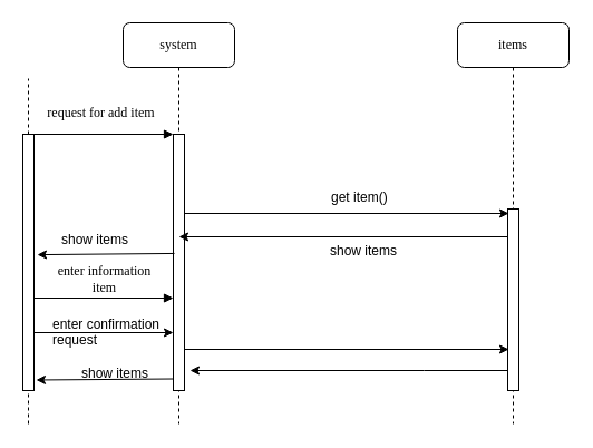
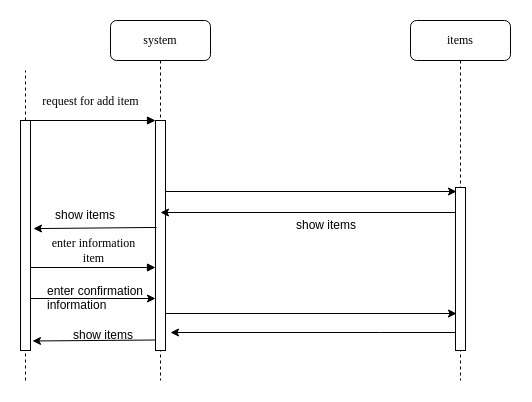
- <mxCell id="15" value="get item()" style="text;html=1;resizable=0;points=[];autosize=1;align=left;verticalAlign=top;spacingTop=-4;" parent="1" vertex="1"><mxGeometry x="295" y="167" width="70" height="20" as="geometry" /></mxCell>
- <mxCell id="17" value="&lt;div&gt;enter confirmation&lt;/div&gt;&lt;div&gt; request&lt;/div&gt;" style="text;html=1;resizable=0;points=[];autosize=1;align=left;verticalAlign=top;spacingTop=-4;" parent="1" vertex="1"><mxGeometry x="45" y="281" width="110" height="30" as="geometry" /></mxCell>
+ <mxCell id="17" value="&lt;div&gt;enter confirmation&lt;/div&gt;&lt;div&gt; information&lt;/div&gt;" style="text;html=1;resizable=0;points=[];autosize=1;align=left;verticalAlign=top;spacingTop=-4;" parent="1" vertex="1"><mxGeometry x="45" y="281" width="110" height="30" as="geometry" /></mxCell>
